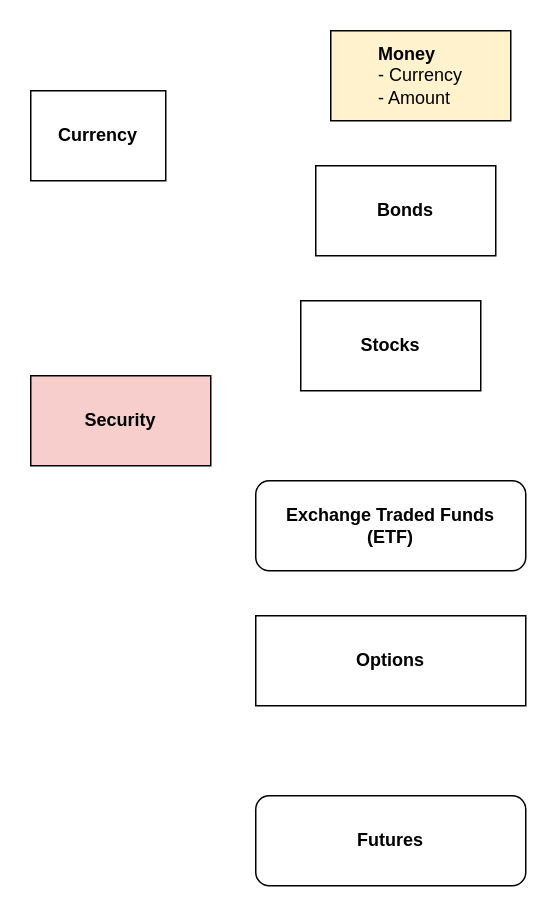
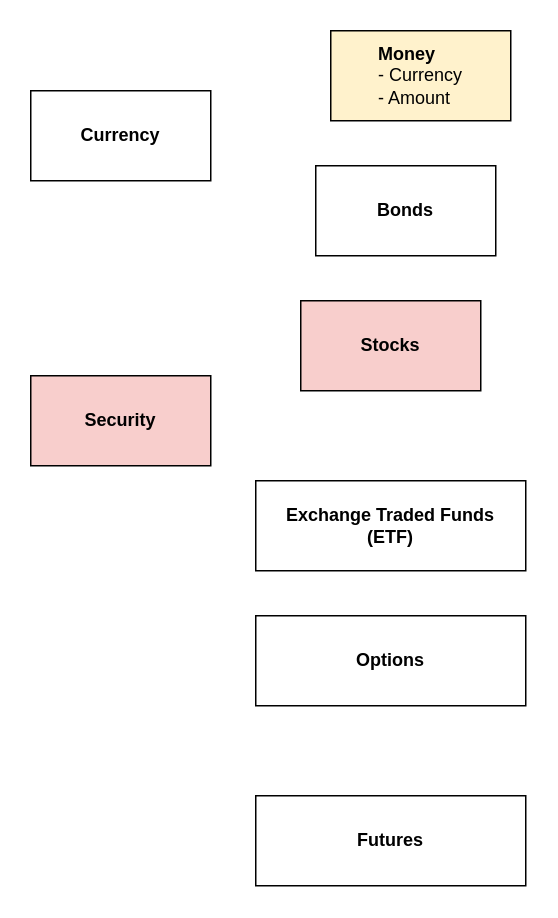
- <mxCell id="9" value="&lt;b&gt;Currency&lt;/b&gt;" style="rounded=0;whiteSpace=wrap;html=1;" vertex="1" parent="1"><mxGeometry x="20" y="60" width="90" height="60" as="geometry" /></mxCell>
+ <mxCell id="9" value="&lt;b&gt;Currency&lt;/b&gt;" style="rounded=0;whiteSpace=wrap;html=1;" vertex="1" parent="1"><mxGeometry x="20" y="60" width="120" height="60" as="geometry" /></mxCell>
- <mxCell id="5" value="&lt;div style=&quot;text-align: left;&quot;&gt;&lt;b style=&quot;background-color: initial;&quot;&gt;Stocks&lt;/b&gt;&lt;/div&gt;" style="rounded=0;whiteSpace=wrap;html=1;" parent="1" vertex="1"><mxGeometry x="200" y="200" width="120" height="60" as="geometry" /></mxCell>
+ <mxCell id="5" value="&lt;div style=&quot;text-align: left;&quot;&gt;&lt;b style=&quot;background-color: initial;&quot;&gt;Stocks&lt;/b&gt;&lt;/div&gt;" style="rounded=0;whiteSpace=wrap;html=1;fillColor=#f8cecc;" parent="1" vertex="1"><mxGeometry x="200" y="200" width="120" height="60" as="geometry" /></mxCell>
- <mxCell id="6" value="&lt;div style=&quot;&quot;&gt;&lt;b style=&quot;background-color: initial;&quot;&gt;Exchange Traded Funds&lt;/b&gt;&lt;/div&gt;&lt;div style=&quot;&quot;&gt;&lt;b style=&quot;background-color: initial;&quot;&gt;(ETF)&lt;/b&gt;&lt;/div&gt;" style="whiteSpace=wrap;html=1;align=center;rounded=1;" parent="1" vertex="1"><mxGeometry x="170" y="320" width="180" height="60" as="geometry" /></mxCell>
+ <mxCell id="6" value="&lt;div style=&quot;&quot;&gt;&lt;b style=&quot;background-color: initial;&quot;&gt;Exchange Traded Funds&lt;/b&gt;&lt;/div&gt;&lt;div style=&quot;&quot;&gt;&lt;b style=&quot;background-color: initial;&quot;&gt;(ETF)&lt;/b&gt;&lt;/div&gt;" style="rounded=0;whiteSpace=wrap;html=1;align=center;" parent="1" vertex="1"><mxGeometry x="170" y="320" width="180" height="60" as="geometry" /></mxCell>
- <mxCell id="8" value="&lt;div style=&quot;&quot;&gt;&lt;b&gt;Futures&lt;/b&gt;&lt;/div&gt;" style="whiteSpace=wrap;html=1;align=center;rounded=1;" parent="1" vertex="1"><mxGeometry x="170" y="530" width="180" height="60" as="geometry" /></mxCell>
+ <mxCell id="8" value="&lt;div style=&quot;&quot;&gt;&lt;b&gt;Futures&lt;/b&gt;&lt;/div&gt;" style="rounded=0;whiteSpace=wrap;html=1;align=center;" parent="1" vertex="1"><mxGeometry x="170" y="530" width="180" height="60" as="geometry" /></mxCell>
